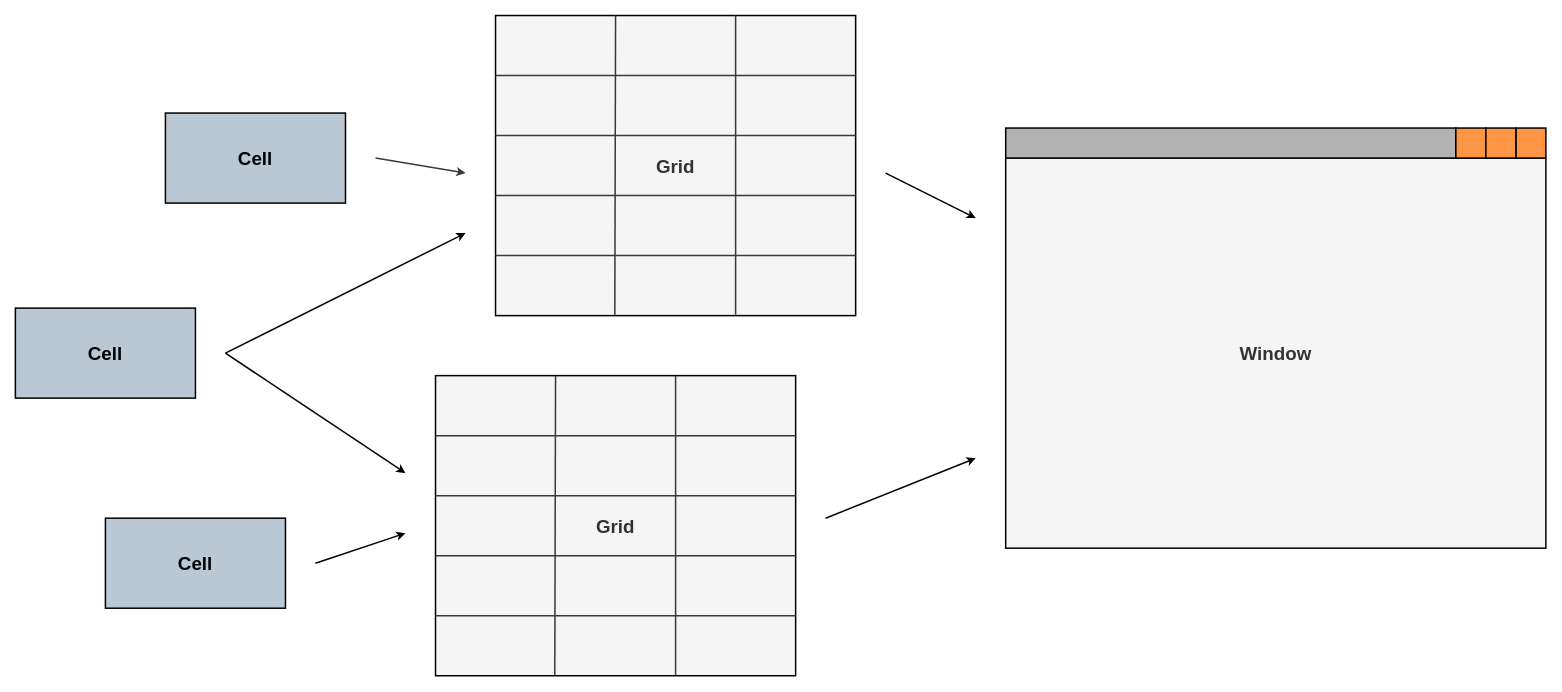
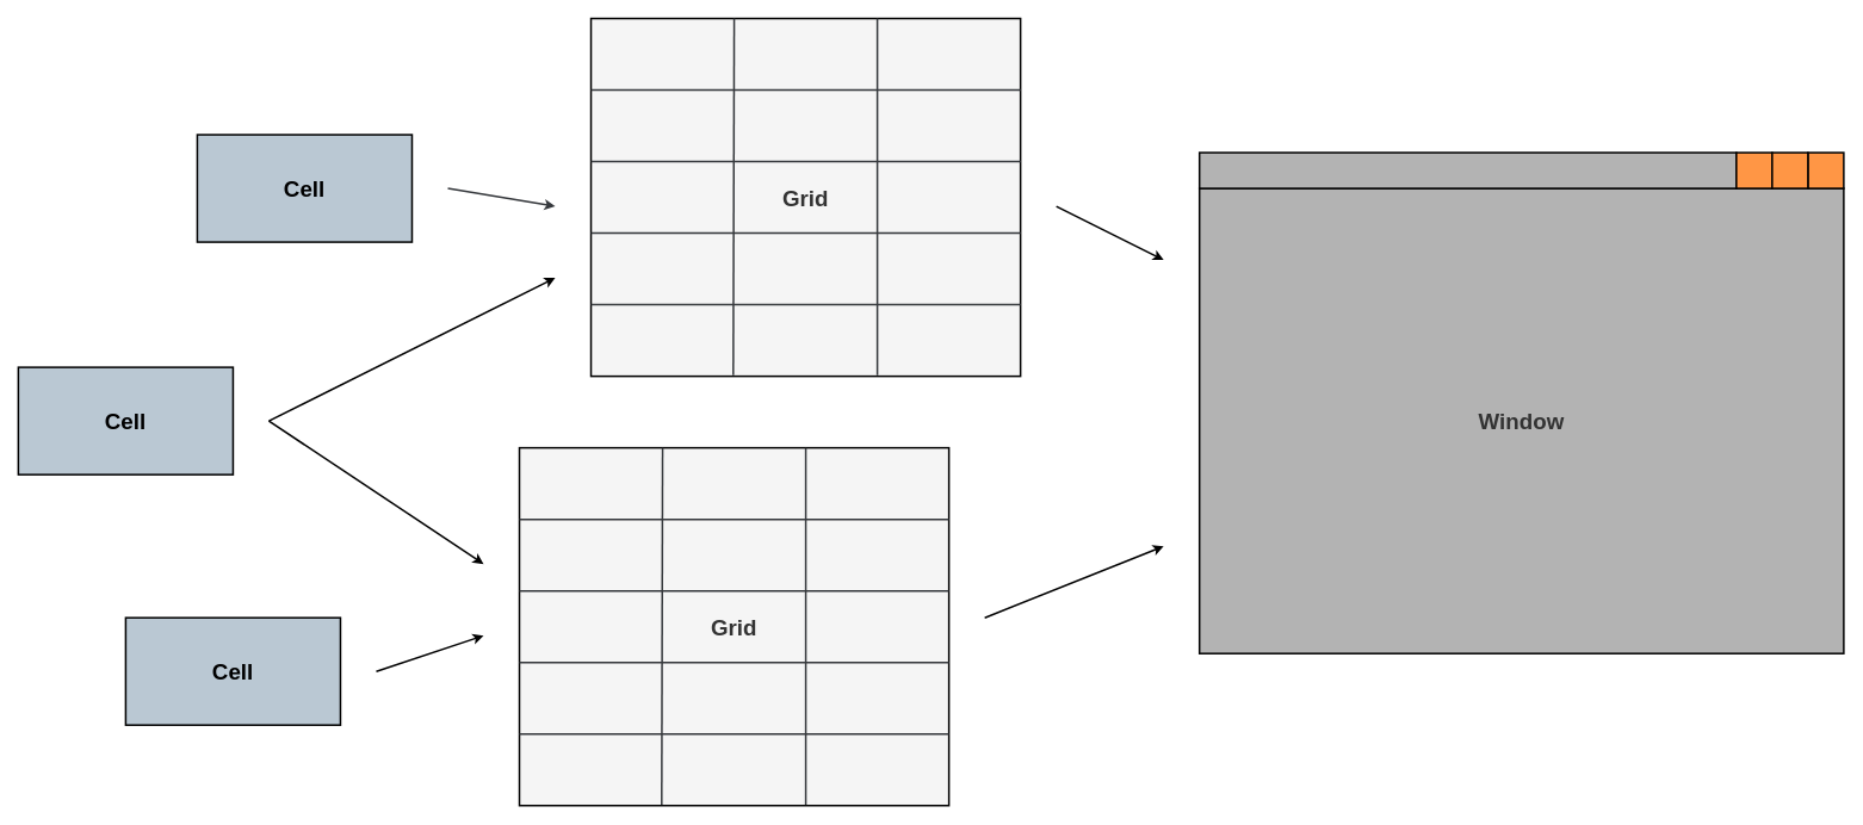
- <mxCell id="10" value="Window" style="rounded=0;whiteSpace=wrap;html=1;fontSize=25;fillColor=#f5f5f5;fontColor=#333333;strokeColor=#000000;strokeWidth=2;fontStyle=1" vertex="1" parent="1"><mxGeometry x="1340" y="210" width="720" height="520" as="geometry" /></mxCell>
+ <mxCell id="10" value="Window" style="rounded=0;whiteSpace=wrap;html=1;fontSize=25;fillColor=#b3b3b3;fontColor=#333333;strokeColor=#000000;strokeWidth=2;fontStyle=1;" vertex="1" parent="1"><mxGeometry x="1340" y="210" width="720" height="520" as="geometry" /></mxCell>
